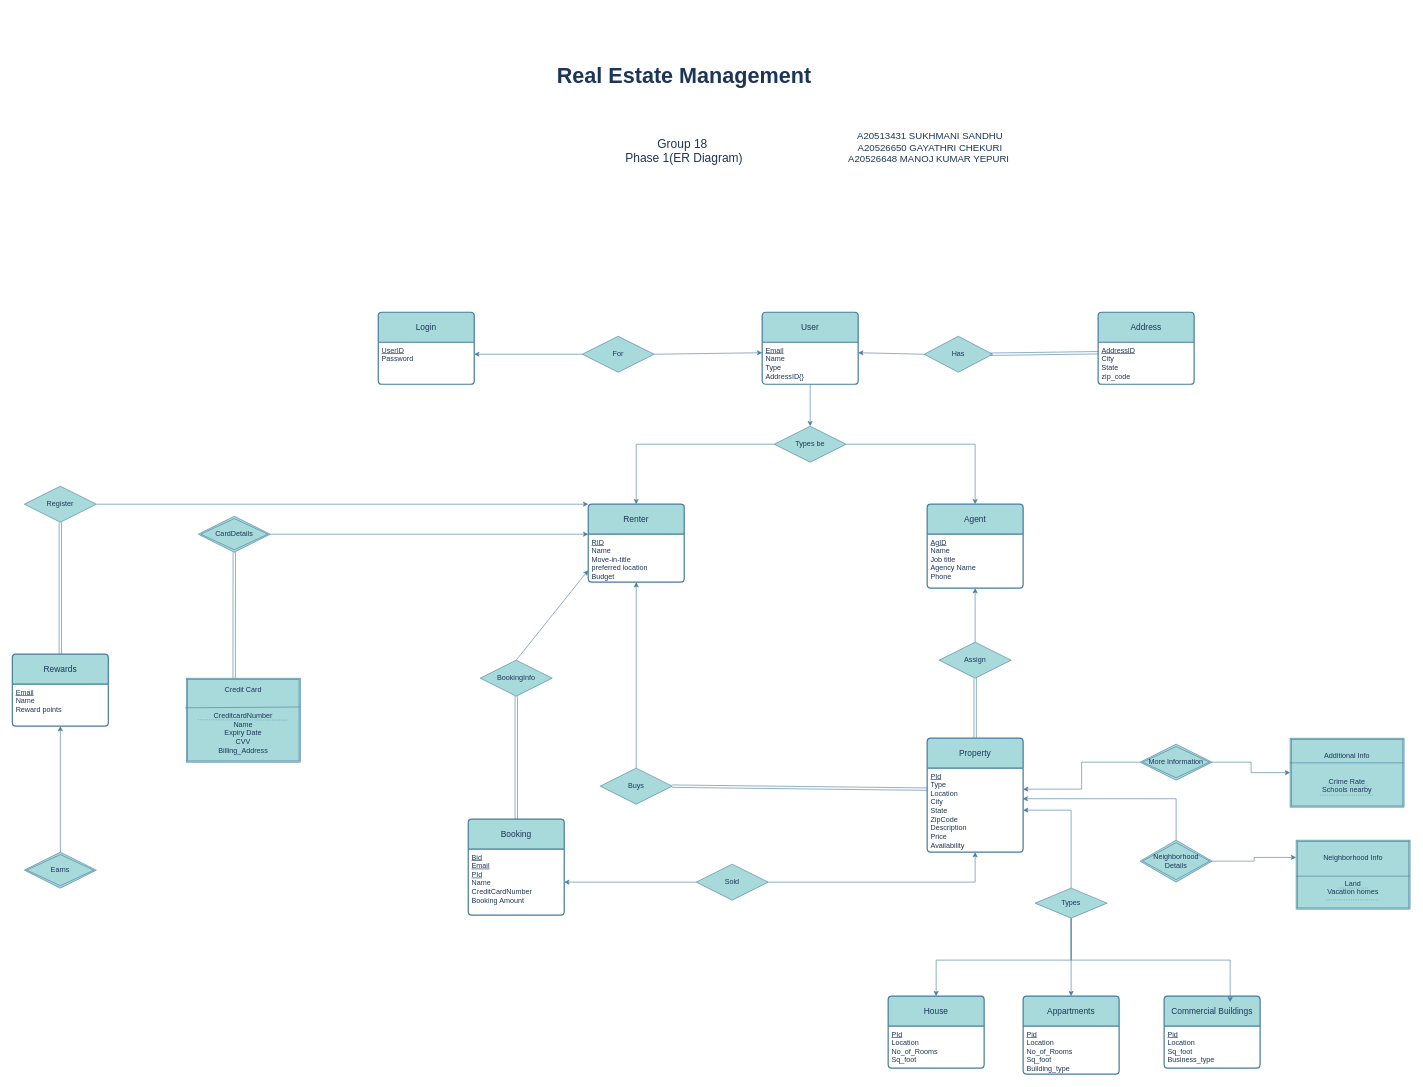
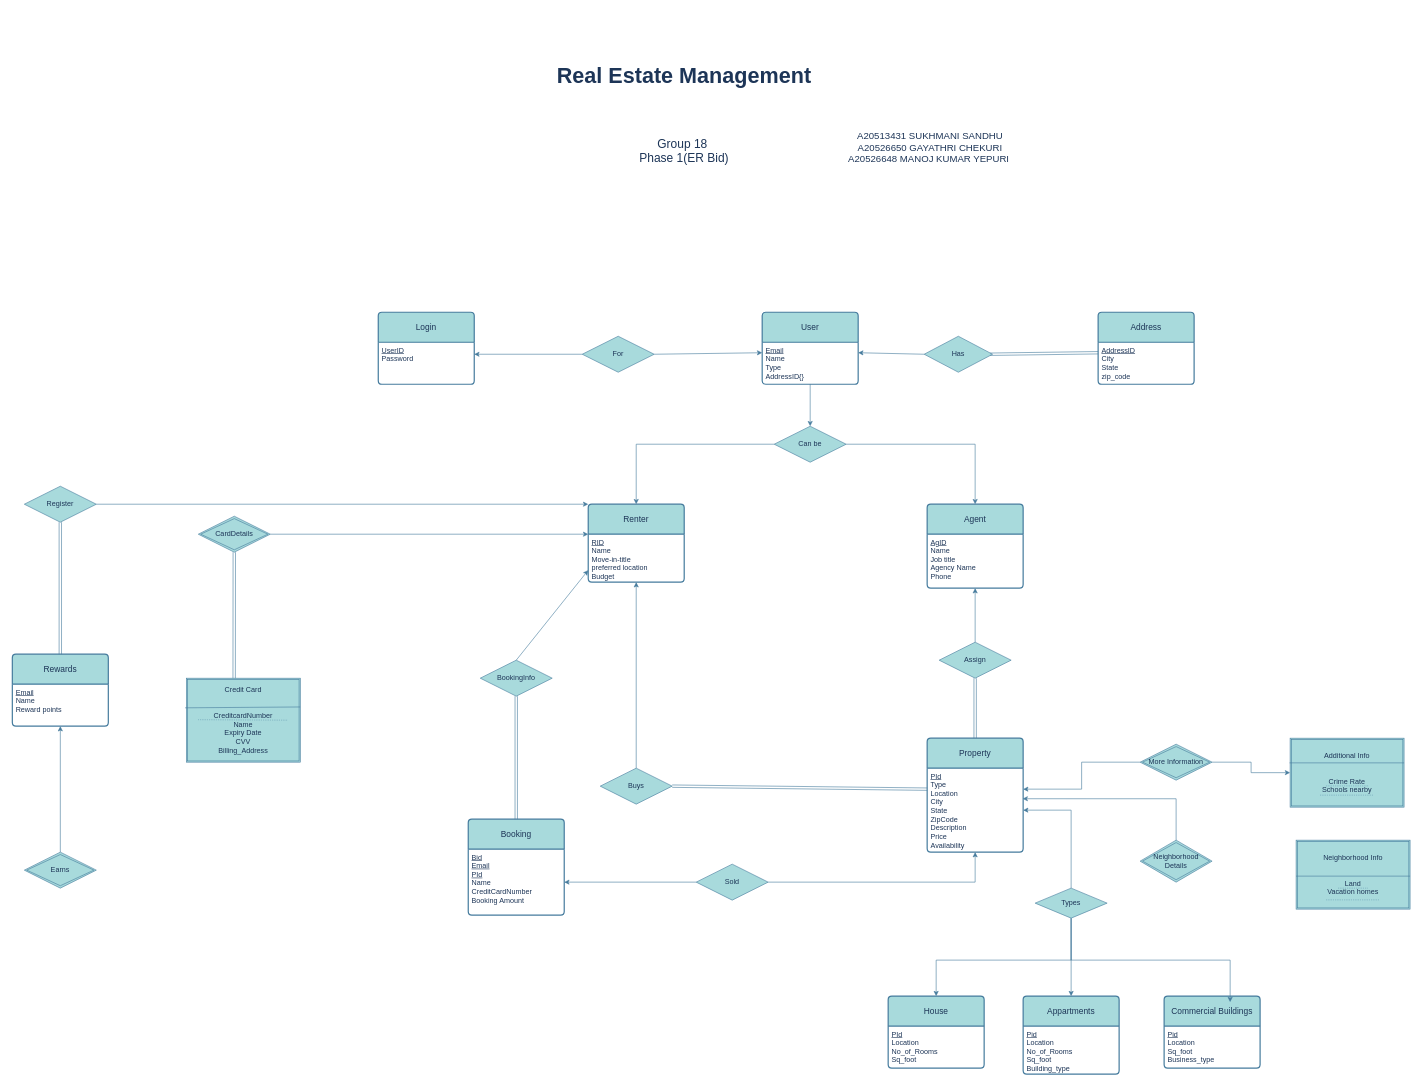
- <mxCell id="80" value="&lt;font style=&quot;font-size: 20px;&quot;&gt;Group 18&amp;nbsp;&lt;br&gt;Phase 1(ER Diagram)&lt;/font&gt;" style="text;html=1;strokeColor=none;fillColor=none;align=center;verticalAlign=middle;whiteSpace=wrap;rounded=0;fontColor=#1D3557;" vertex="1" parent="1"><mxGeometry x="1040" y="190" width="200" height="120" as="geometry" /></mxCell>
+ <mxCell id="80" value="&lt;font style=&quot;font-size: 20px;&quot;&gt;Group 18&amp;nbsp;&lt;br&gt;Phase 1(ER Bid)&lt;/font&gt;" style="text;html=1;strokeColor=none;fillColor=none;align=center;verticalAlign=middle;whiteSpace=wrap;rounded=0;fontColor=#1D3557;" vertex="1" parent="1"><mxGeometry x="1040" y="190" width="200" height="120" as="geometry" /></mxCell>
- <mxCell id="20" value="Types be" style="shape=rhombus;perimeter=rhombusPerimeter;whiteSpace=wrap;html=1;align=center;labelBackgroundColor=none;fillColor=#A8DADC;strokeColor=#457B9D;fontColor=#1D3557;" parent="1" vertex="1"><mxGeometry x="1290" y="710" width="120" height="60" as="geometry" /></mxCell>
+ <mxCell id="20" value="Can be" style="shape=rhombus;perimeter=rhombusPerimeter;whiteSpace=wrap;html=1;align=center;labelBackgroundColor=none;fillColor=#A8DADC;strokeColor=#457B9D;fontColor=#1D3557;" parent="1" vertex="1"><mxGeometry x="1290" y="710" width="120" height="60" as="geometry" /></mxCell>
- <mxCell id="45" style="edgeStyle=orthogonalEdgeStyle;rounded=0;orthogonalLoop=1;jettySize=auto;html=1;exitX=1;exitY=0.5;exitDx=0;exitDy=0;entryX=0;entryY=0.25;entryDx=0;entryDy=0;strokeColor=#457B9D;fontColor=default;fillColor=#A8DADC;labelBackgroundColor=none;" parent="1" source="46" target="52" edge="1"><mxGeometry relative="1" as="geometry" /></mxCell>
